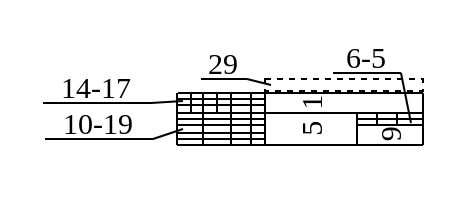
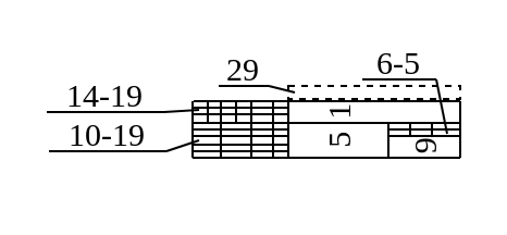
- <mxCell id="27" value="&lt;font face=&quot;Verdana&quot; style=&quot;font-size: 15px;&quot;&gt;14-17&lt;/font&gt;" style="text;html=1;strokeColor=none;fillColor=none;align=center;verticalAlign=middle;whiteSpace=wrap;rounded=0;fontSize=15;" parent="1" vertex="1"><mxGeometry x="21" y="35" width="54" height="16" as="geometry" /></mxCell>
+ <mxCell id="27" value="&lt;font face=&quot;Verdana&quot; style=&quot;font-size: 15px;&quot;&gt;14-19&lt;/font&gt;" style="text;html=1;strokeColor=none;fillColor=none;align=center;verticalAlign=middle;whiteSpace=wrap;rounded=0;fontSize=15;" parent="1" vertex="1"><mxGeometry x="21" y="35" width="54" height="16" as="geometry" /></mxCell>
